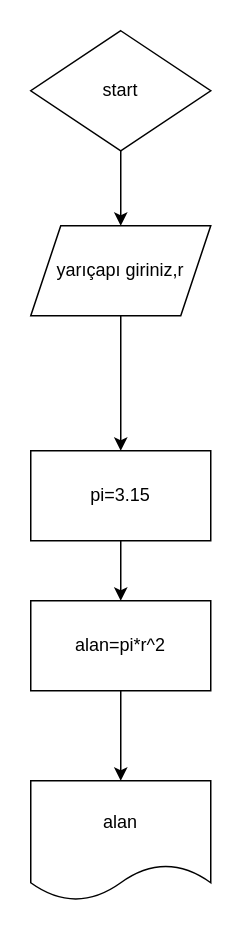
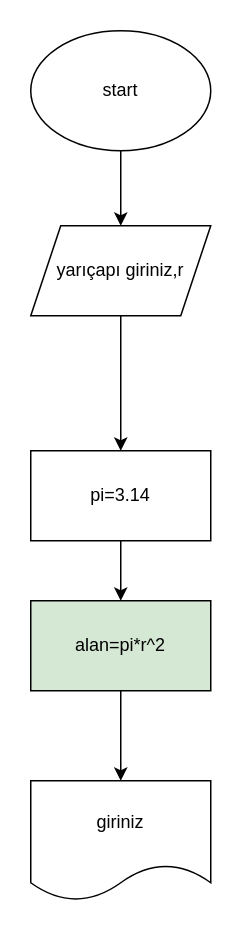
- <mxCell id="3" value="start" style="rhombus;whiteSpace=wrap;html=1;" vertex="1" parent="1"><mxGeometry x="20" y="20" width="120" height="80" as="geometry" /></mxCell>
+ <mxCell id="3" value="start" style="ellipse;whiteSpace=wrap;html=1;" vertex="1" parent="1"><mxGeometry x="20" y="20" width="120" height="80" as="geometry" /></mxCell>
- <mxCell id="10" value="pi=3.15" style="rounded=0;whiteSpace=wrap;html=1;" vertex="1" parent="1"><mxGeometry x="20" y="300" width="120" height="60" as="geometry" /></mxCell>
+ <mxCell id="10" value="pi=3.14" style="rounded=0;whiteSpace=wrap;html=1;" vertex="1" parent="1"><mxGeometry x="20" y="300" width="120" height="60" as="geometry" /></mxCell>
- <mxCell id="7" value="alan=pi*r^2" style="rounded=0;whiteSpace=wrap;html=1;" vertex="1" parent="1"><mxGeometry x="20" y="400" width="120" height="60" as="geometry" /></mxCell>
+ <mxCell id="7" value="alan=pi*r^2" style="rounded=0;whiteSpace=wrap;html=1;fillColor=#d5e8d4;" vertex="1" parent="1"><mxGeometry x="20" y="400" width="120" height="60" as="geometry" /></mxCell>
- <mxCell id="8" value="alan" style="shape=document;whiteSpace=wrap;html=1;boundedLbl=1;" vertex="1" parent="1"><mxGeometry x="20" y="520" width="120" height="80" as="geometry" /></mxCell>
+ <mxCell id="8" value="giriniz" style="shape=document;whiteSpace=wrap;html=1;boundedLbl=1;" vertex="1" parent="1"><mxGeometry x="20" y="520" width="120" height="80" as="geometry" /></mxCell>
